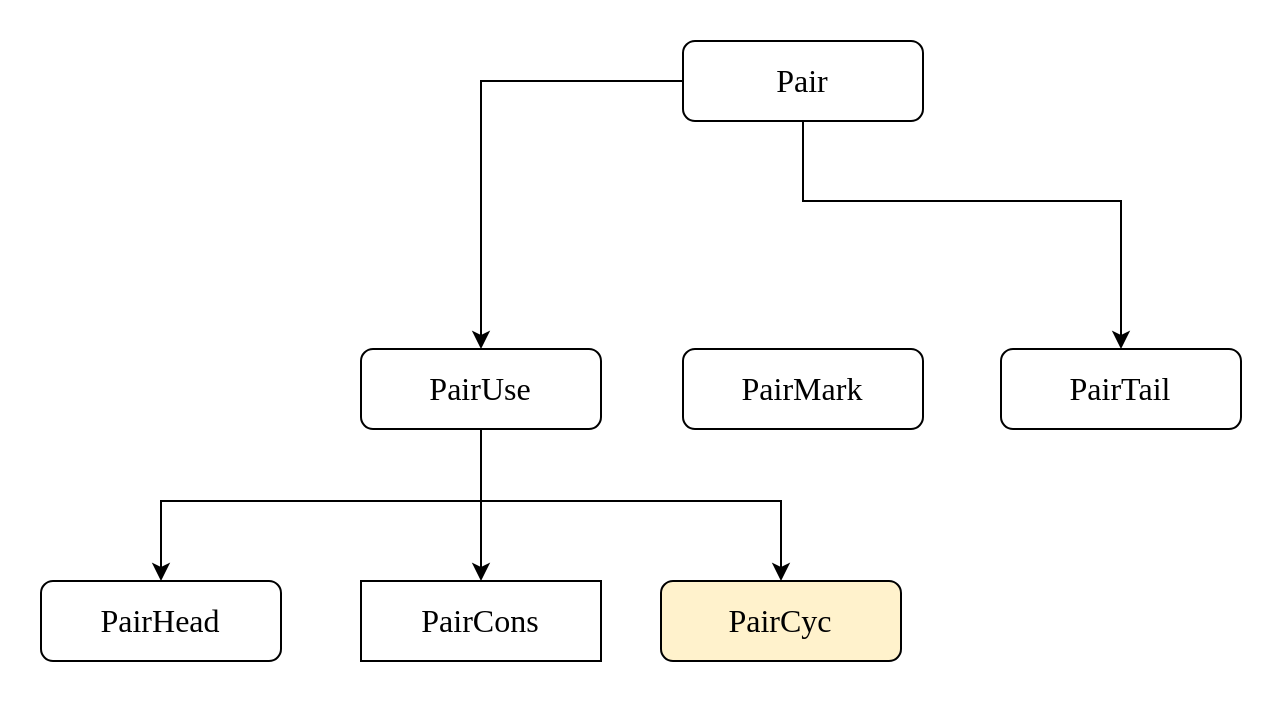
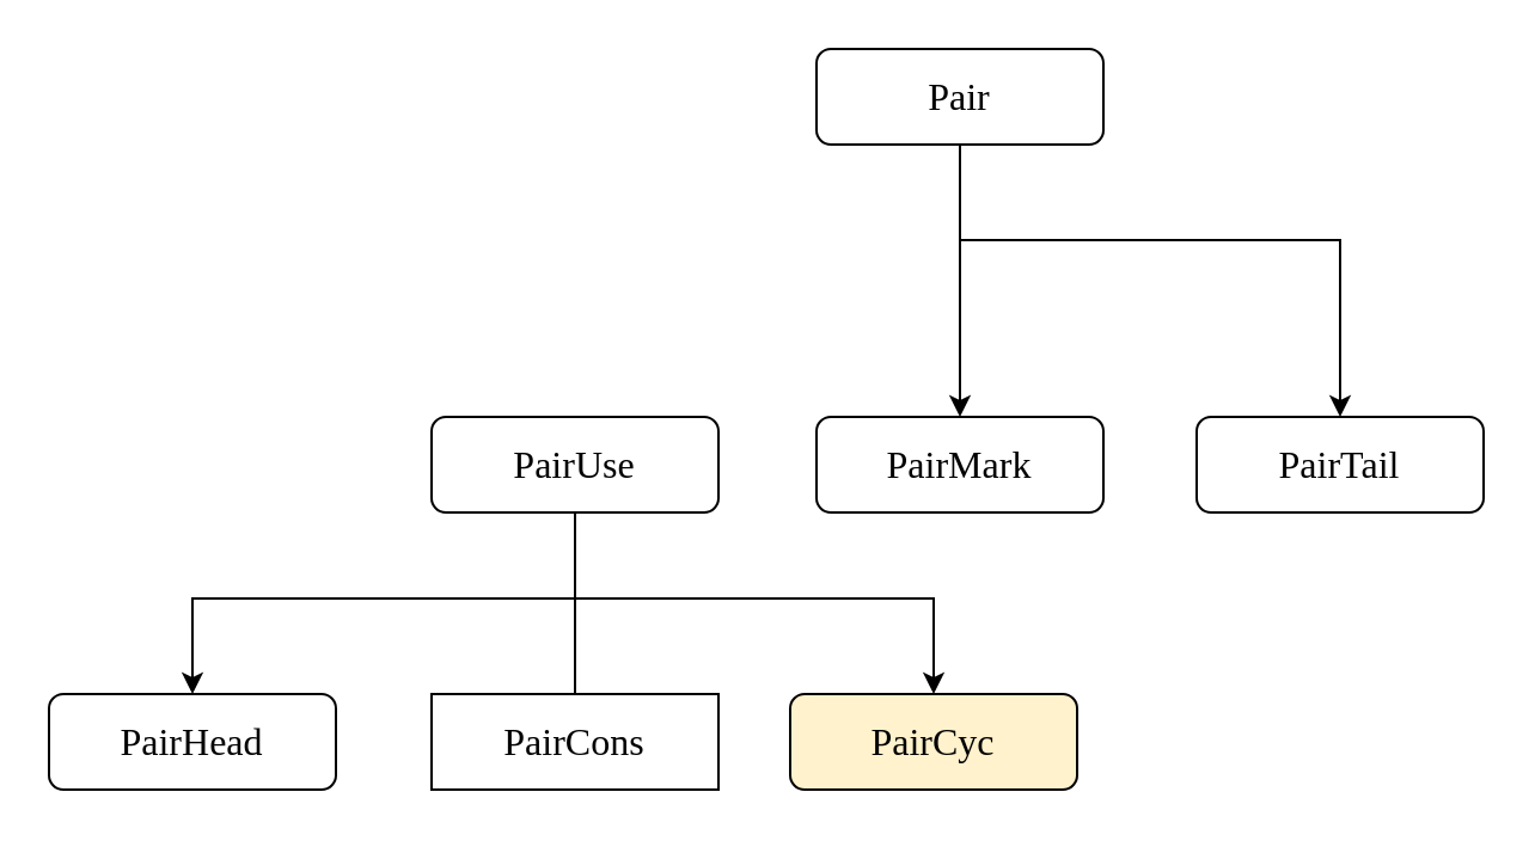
- <mxCell id="3" value="" style="edgeStyle=orthogonalEdgeStyle;rounded=0;orthogonalLoop=1;jettySize=auto;html=1;" parent="1" source="4" target="13" edge="1"><mxGeometry relative="1" as="geometry" /></mxCell>
+ <mxCell id="3" value="" style="edgeStyle=orthogonalEdgeStyle;rounded=0;orthogonalLoop=1;jettySize=auto;html=1;entryX=0.5;entryY=0;entryDx=0;entryDy=0;" parent="1" source="4" target="8" edge="1"><mxGeometry relative="1" as="geometry" /></mxCell>
- <mxCell id="10" value="" style="edgeStyle=orthogonalEdgeStyle;rounded=0;orthogonalLoop=1;jettySize=auto;html=1;" parent="1" source="13" target="6" edge="1"><mxGeometry relative="1" as="geometry" /></mxCell>
+ <mxCell id="10" value="" style="edgeStyle=orthogonalEdgeStyle;rounded=0;orthogonalLoop=1;jettySize=auto;html=1;endArrow=none;" parent="1" source="13" target="6" edge="1"><mxGeometry relative="1" as="geometry" /></mxCell>
